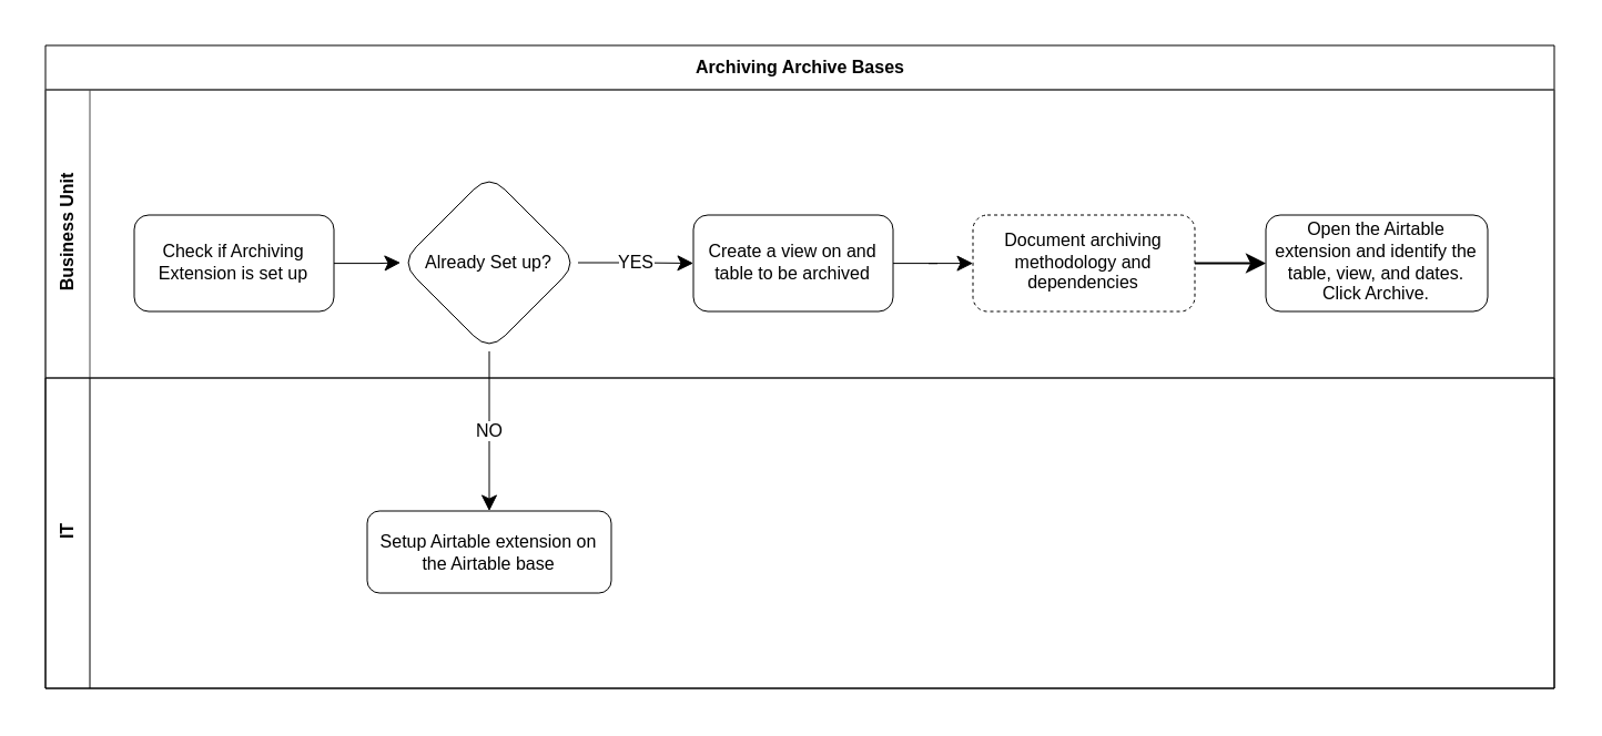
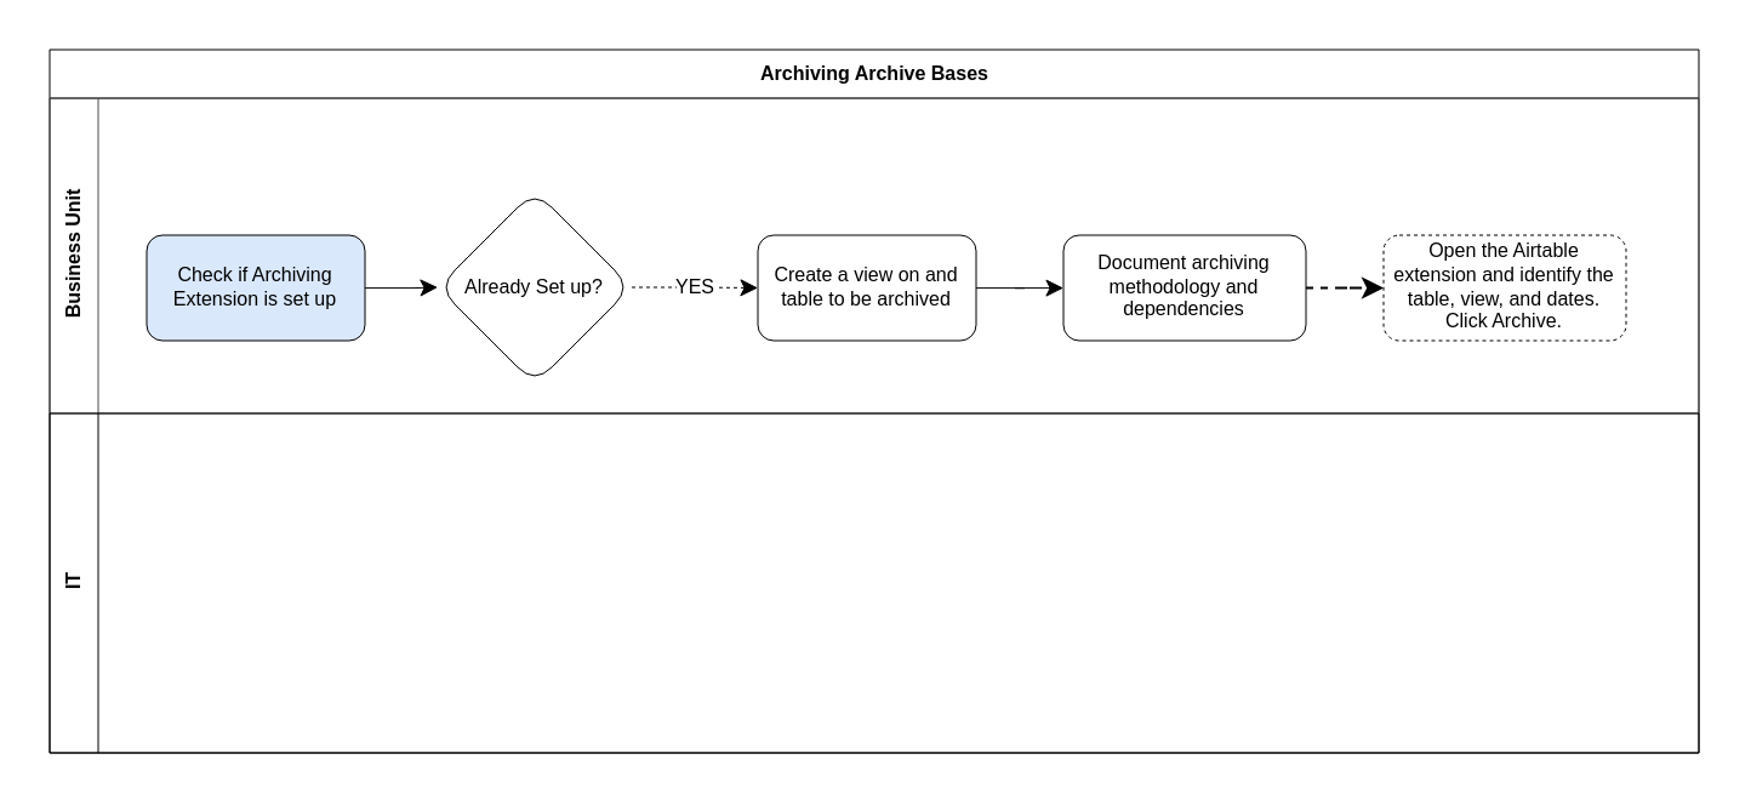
- <mxCell id="8" value="&lt;font style=&quot;font-size: 8px;&quot;&gt;YES&lt;/font&gt;" style="edgeStyle=orthogonalEdgeStyle;rounded=0;orthogonalLoop=1;jettySize=auto;html=1;exitX=1;exitY=0.5;exitDx=0;exitDy=0;entryX=0;entryY=0.5;entryDx=0;entryDy=0;strokeWidth=0.5;fontFamily=Helvetica;fontSize=8;" parent="3" source="9" target="5" edge="1"><mxGeometry relative="1" as="geometry" /></mxCell>
+ <mxCell id="8" value="&lt;font style=&quot;font-size: 8px;&quot;&gt;YES&lt;/font&gt;" style="edgeStyle=orthogonalEdgeStyle;rounded=0;orthogonalLoop=1;jettySize=auto;html=1;exitX=1;exitY=0.5;exitDx=0;exitDy=0;entryX=0;entryY=0.5;entryDx=0;entryDy=0;strokeWidth=0.5;fontFamily=Helvetica;fontSize=8;dashed=1;" parent="3" source="9" target="5" edge="1"><mxGeometry relative="1" as="geometry" /></mxCell>
- <mxCell id="7" value="Check if Archiving Extension is set up" style="rounded=1;whiteSpace=wrap;html=1;shadow=0;labelBackgroundColor=none;strokeWidth=0.5;fontFamily=Helvetica;fontSize=8;align=center;" parent="3" vertex="1"><mxGeometry x="40" y="56.5" width="90" height="43.5" as="geometry" /></mxCell>
+ <mxCell id="7" value="Check if Archiving Extension is set up" style="rounded=1;whiteSpace=wrap;html=1;shadow=0;labelBackgroundColor=none;strokeWidth=0.5;fontFamily=Helvetica;fontSize=8;align=center;fillColor=#dae8fc;" parent="3" vertex="1"><mxGeometry x="40" y="56.5" width="90" height="43.5" as="geometry" /></mxCell>
- <mxCell id="10" value="Document archiving methodology and dependencies" style="rounded=1;whiteSpace=wrap;html=1;shadow=0;labelBackgroundColor=none;strokeWidth=0.5;fontFamily=Helvetica;fontSize=8;align=center;dashed=1;" parent="3" vertex="1"><mxGeometry x="418" y="56.5" width="100" height="43.5" as="geometry" /></mxCell>
+ <mxCell id="10" value="Document archiving methodology and dependencies" style="rounded=1;whiteSpace=wrap;html=1;shadow=0;labelBackgroundColor=none;strokeWidth=0.5;fontFamily=Helvetica;fontSize=8;align=center;" parent="3" vertex="1"><mxGeometry x="418" y="56.5" width="100" height="43.5" as="geometry" /></mxCell>
- <mxCell id="15" value="" style="edgeStyle=orthogonalEdgeStyle;rounded=0;orthogonalLoop=1;jettySize=auto;html=1;" parent="1" source="10" target="14" edge="1"><mxGeometry relative="1" as="geometry" /></mxCell>
+ <mxCell id="15" value="" style="edgeStyle=orthogonalEdgeStyle;rounded=0;orthogonalLoop=1;jettySize=auto;html=1;dashed=1;" parent="1" source="10" target="14" edge="1"><mxGeometry relative="1" as="geometry" /></mxCell>
- <mxCell id="14" value="Open the Airtable extension and identify the table, view, and dates. Click Archive." style="rounded=1;whiteSpace=wrap;html=1;shadow=0;labelBackgroundColor=none;strokeWidth=0.5;fontFamily=Helvetica;fontSize=8;align=center;" parent="1" vertex="1"><mxGeometry x="570" y="96.5" width="100" height="43.5" as="geometry" /></mxCell>
+ <mxCell id="14" value="Open the Airtable extension and identify the table, view, and dates. Click Archive." style="rounded=1;whiteSpace=wrap;html=1;shadow=0;labelBackgroundColor=none;strokeWidth=0.5;fontFamily=Helvetica;fontSize=8;align=center;dashed=1;" parent="1" vertex="1"><mxGeometry x="570" y="96.5" width="100" height="43.5" as="geometry" /></mxCell>
- <mxCell id="13" value="&lt;font style=&quot;font-size: 8px;&quot;&gt;NO&lt;/font&gt;" style="edgeStyle=orthogonalEdgeStyle;rounded=0;orthogonalLoop=1;jettySize=auto;html=1;exitX=0.5;exitY=1;exitDx=0;exitDy=0;entryX=0.5;entryY=0;entryDx=0;entryDy=0;strokeWidth=0.5;fontFamily=Helvetica;fontSize=8;" parent="2" source="9" target="12" edge="1"><mxGeometry relative="1" as="geometry" /></mxCell>
- <mxCell id="12" value="Setup Airtable extension on the Airtable base" style="rounded=1;whiteSpace=wrap;html=1;shadow=0;labelBackgroundColor=none;strokeWidth=0.5;fontFamily=Helvetica;fontSize=8;align=center;" parent="11" vertex="1"><mxGeometry x="145" y="60" width="110" height="37" as="geometry" /></mxCell>
